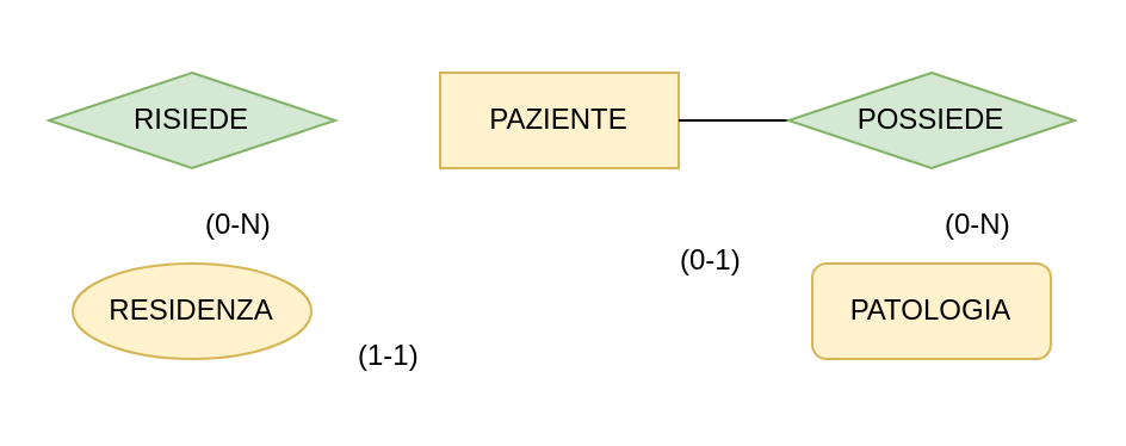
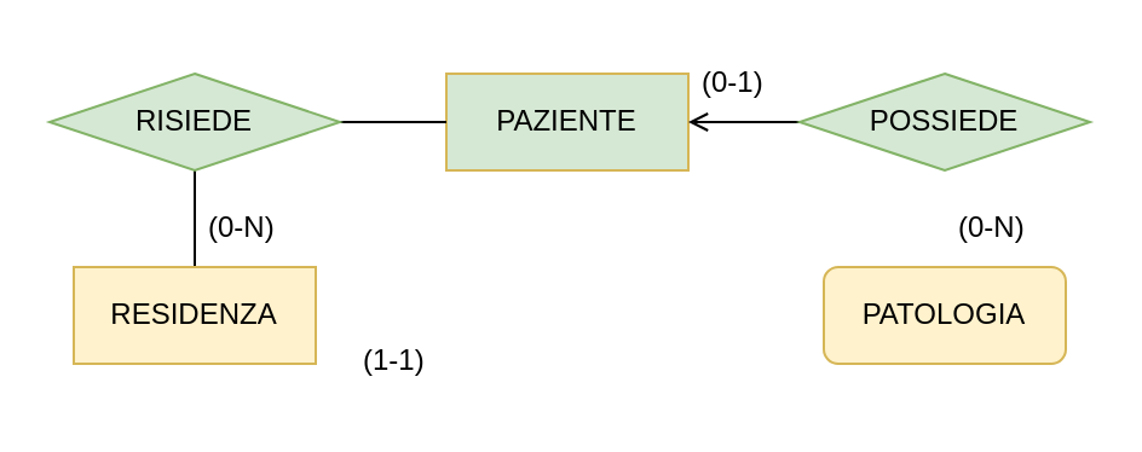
+ <mxCell id="7" value="" style="edgeStyle=orthogonalEdgeStyle;rounded=0;orthogonalLoop=1;jettySize=auto;html=1;endArrow=none;endFill=0;" parent="1" source="8" target="2" edge="1"><mxGeometry relative="1" as="geometry" /></mxCell>
- <mxCell id="2" value="PAZIENTE" style="whiteSpace=wrap;html=1;align=center;fontSize=12;fillColor=#fff2cc;strokeColor=#d6b656;" parent="1" vertex="1"><mxGeometry x="184" y="30" width="100" height="40" as="geometry" /></mxCell>
+ <mxCell id="2" value="PAZIENTE" style="whiteSpace=wrap;html=1;align=center;fontSize=12;fillColor=#d5e8d4;strokeColor=#d6b656;" parent="1" vertex="1"><mxGeometry x="184" y="30" width="100" height="40" as="geometry" /></mxCell>
- <mxCell id="3" value="" style="edgeStyle=orthogonalEdgeStyle;rounded=0;orthogonalLoop=1;jettySize=auto;html=1;endArrow=none;endFill=0;" parent="1" source="4" target="2" edge="1"><mxGeometry relative="1" as="geometry" /></mxCell>
+ <mxCell id="3" value="" style="edgeStyle=orthogonalEdgeStyle;rounded=0;orthogonalLoop=1;jettySize=auto;html=1;endArrow=open;endFill=0;" parent="1" source="4" target="2" edge="1"><mxGeometry relative="1" as="geometry" /></mxCell>
+ <mxCell id="6" value="" style="edgeStyle=orthogonalEdgeStyle;rounded=0;orthogonalLoop=1;jettySize=auto;html=1;endArrow=none;endFill=0;" parent="1" source="8" target="9" edge="1"><mxGeometry relative="1" as="geometry" /></mxCell>
- <mxCell id="13" value="(0-1)" style="text;strokeColor=none;fillColor=none;spacingLeft=4;spacingRight=4;overflow=hidden;rotatable=0;points=[[0,0.5],[1,0.5]];portConstraint=eastwest;fontSize=12;" vertex="1" parent="1"><mxGeometry x="279" y="95" width="40" height="30" as="geometry" /></mxCell>
+ <mxCell id="13" value="(0-1)" style="text;strokeColor=none;fillColor=none;spacingLeft=4;spacingRight=4;overflow=hidden;rotatable=0;points=[[0,0.5],[1,0.5]];portConstraint=eastwest;fontSize=12;" vertex="1" parent="1"><mxGeometry x="284" y="20" width="40" height="30" as="geometry" /></mxCell>
- <mxCell id="9" value="RESIDENZA" style="ellipse;whiteSpace=wrap;html=1;align=center;fontSize=12;fillColor=#fff2cc;strokeColor=#d6b656;" parent="1" vertex="1"><mxGeometry x="30" y="110" width="100" height="40" as="geometry" /></mxCell>
+ <mxCell id="9" value="RESIDENZA" style="whiteSpace=wrap;html=1;align=center;fontSize=12;fillColor=#fff2cc;strokeColor=#d6b656;" parent="1" vertex="1"><mxGeometry x="30" y="110" width="100" height="40" as="geometry" /></mxCell>
